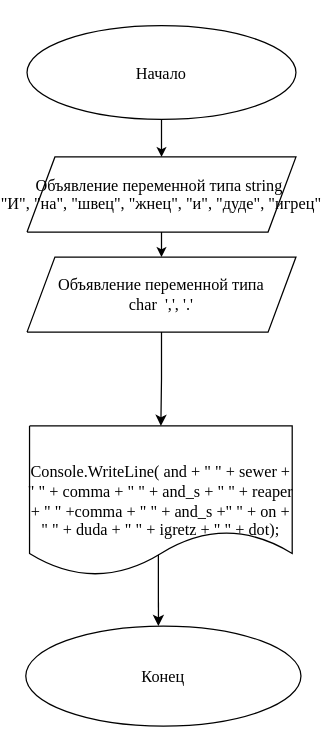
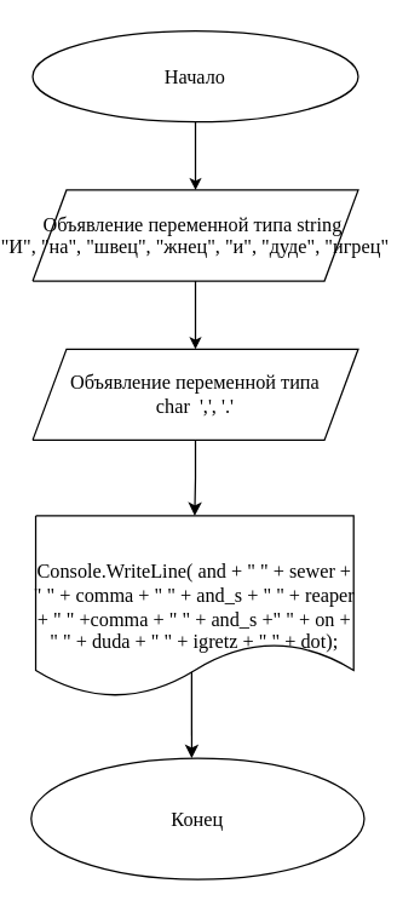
- <mxCell id="4" value="&lt;font style=&quot;font-size:13px;font-family:Times New Roman;color:#000000;direction:ltr;letter-spacing:0px;line-height:120.0%;opacity:1&quot;&gt;Начало&lt;/font&gt;" style="verticalAlign=middle;align=center;vsdxID=1;fillColor=#ffffff;gradientColor=none;shape=stencil(pZDBDsIgEER/ZbN3UjTpDfiXjd0WIkKzoG3/vmiN8eTF02ZeZieZMcXTzFCq5CsvYajeYkieJVR0ZszCk+R7GpyZqXpnbvnBsFpUGmGz2GvsnCG5gDR47hFkO26TJ/0xwapoDUVJrlRDThYbiyQTq/asxkhT8yOUhXl+y1/R6v/k7ig0hhiP9k/2Xbh7TeN2);strokeColor=#000000;spacingTop=-3;spacingBottom=-3;spacingLeft=-3;spacingRight=-3;labelBackgroundColor=none;rounded=0;html=1;whiteSpace=wrap;" parent="3" vertex="1"><mxGeometry x="21" y="20" width="215" height="75" as="geometry" /></mxCell>
+ <mxCell id="4" value="&lt;font style=&quot;font-size:13px;font-family:Times New Roman;color:#000000;direction:ltr;letter-spacing:0px;line-height:120.0%;opacity:1&quot;&gt;Начало&lt;/font&gt;" style="verticalAlign=middle;align=center;vsdxID=1;fillColor=#ffffff;gradientColor=none;shape=stencil(pZDBDsIgEER/ZbN3UjTpDfiXjd0WIkKzoG3/vmiN8eTF02ZeZieZMcXTzFCq5CsvYajeYkieJVR0ZszCk+R7GpyZqXpnbvnBsFpUGmGz2GvsnCG5gDR47hFkO26TJ/0xwapoDUVJrlRDThYbiyQTq/asxkhT8yOUhXl+y1/R6v/k7ig0hhiP9k/2Xbh7TeN2);strokeColor=#000000;spacingTop=-3;spacingBottom=-3;spacingLeft=-3;spacingRight=-3;labelBackgroundColor=none;rounded=0;html=1;whiteSpace=wrap;" parent="3" vertex="1"><mxGeometry x="21" y="20" width="215" height="60" as="geometry" /></mxCell>
- <mxCell id="7" value="&lt;font style=&quot;font-size:13px;font-family:Times New Roman;color:#000000;direction:ltr;letter-spacing:0px;line-height:120.0%;opacity:1&quot;&gt;Объявление переменной типа &lt;br&gt;&lt;/font&gt;&lt;font face=&quot;Times New Roman&quot;&gt;&lt;span style=&quot;font-size: 13px;&quot;&gt;char&amp;nbsp; ',',&amp;nbsp;'.'&lt;/span&gt;&lt;/font&gt;" style="verticalAlign=middle;align=center;vsdxID=3;fillColor=#ffffff;gradientColor=none;shape=stencil(bY5bCsIwEEW3EmYBzZRCVZjMXgqdmsGYlDRWu3sx/fH1ey6ce2jxwyxmKTld5K5j8Q40eslagGlKWc453eLINA/FM13TKubhAMFsDlpEsExBY4UtNt2hDl8Yf+Hx1PTdP8mH2e6vk4awJ77Ye5Wt/fwE);strokeColor=#000000;spacingTop=-3;spacingBottom=-3;spacingLeft=-3;spacingRight=-3;labelBackgroundColor=none;rounded=0;html=1;whiteSpace=wrap;" parent="3" vertex="1"><mxGeometry x="21" y="205" width="215" height="60" as="geometry" /></mxCell>
+ <mxCell id="7" value="&lt;font style=&quot;font-size:13px;font-family:Times New Roman;color:#000000;direction:ltr;letter-spacing:0px;line-height:120.0%;opacity:1&quot;&gt;Объявление переменной типа &lt;br&gt;&lt;/font&gt;&lt;font face=&quot;Times New Roman&quot;&gt;&lt;span style=&quot;font-size: 13px;&quot;&gt;char&amp;nbsp; ',',&amp;nbsp;'.'&lt;/span&gt;&lt;/font&gt;" style="verticalAlign=middle;align=center;vsdxID=3;fillColor=#ffffff;gradientColor=none;shape=stencil(bY5bCsIwEEW3EmYBzZRCVZjMXgqdmsGYlDRWu3sx/fH1ey6ce2jxwyxmKTld5K5j8Q40eslagGlKWc453eLINA/FM13TKubhAMFsDlpEsExBY4UtNt2hDl8Yf+Hx1PTdP8mH2e6vk4awJ77Ye5Wt/fwE);strokeColor=#000000;spacingTop=-3;spacingBottom=-3;spacingLeft=-3;spacingRight=-3;labelBackgroundColor=none;rounded=0;html=1;whiteSpace=wrap;" parent="3" vertex="1"><mxGeometry x="21" y="230" width="215" height="60" as="geometry" /></mxCell>
